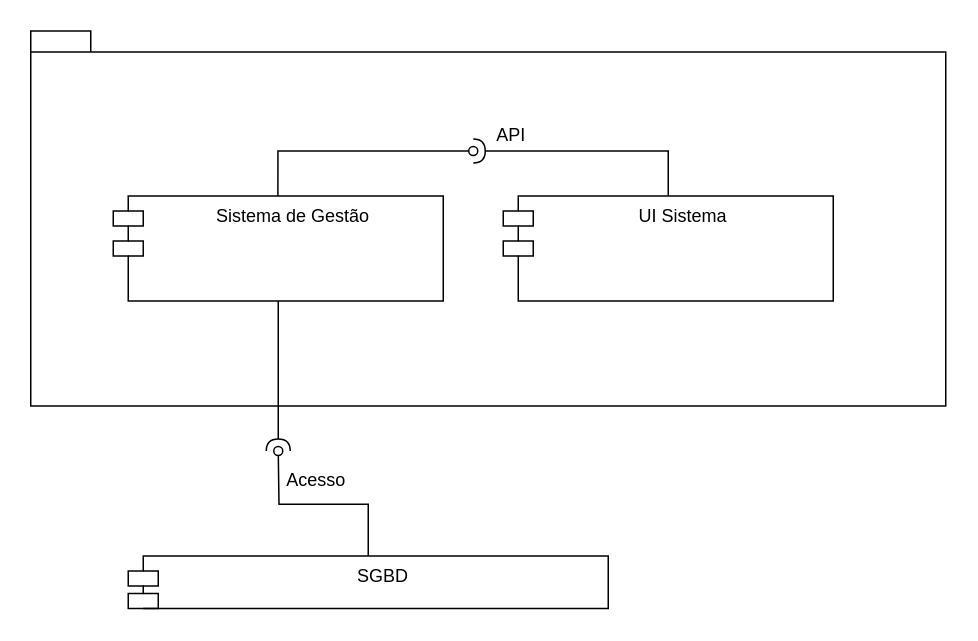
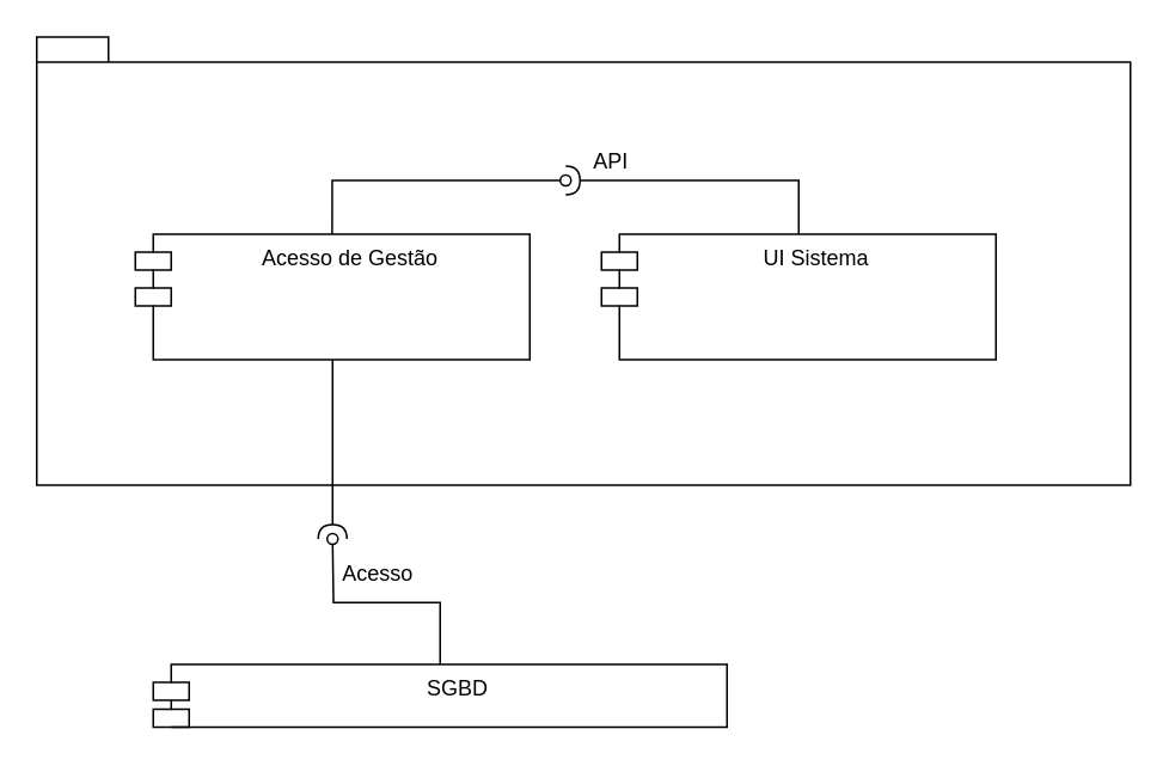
- <mxCell id="5" value="Sistema de Gestão&#10;" style="shape=module;align=left;spacingLeft=20;align=center;verticalAlign=top;" vertex="1" parent="1"><mxGeometry x="75" y="130" width="220" height="70" as="geometry" /></mxCell>
+ <mxCell id="5" value="Acesso de Gestão&#10;" style="shape=module;align=left;spacingLeft=20;align=center;verticalAlign=top;" vertex="1" parent="1"><mxGeometry x="75" y="130" width="220" height="70" as="geometry" /></mxCell>
